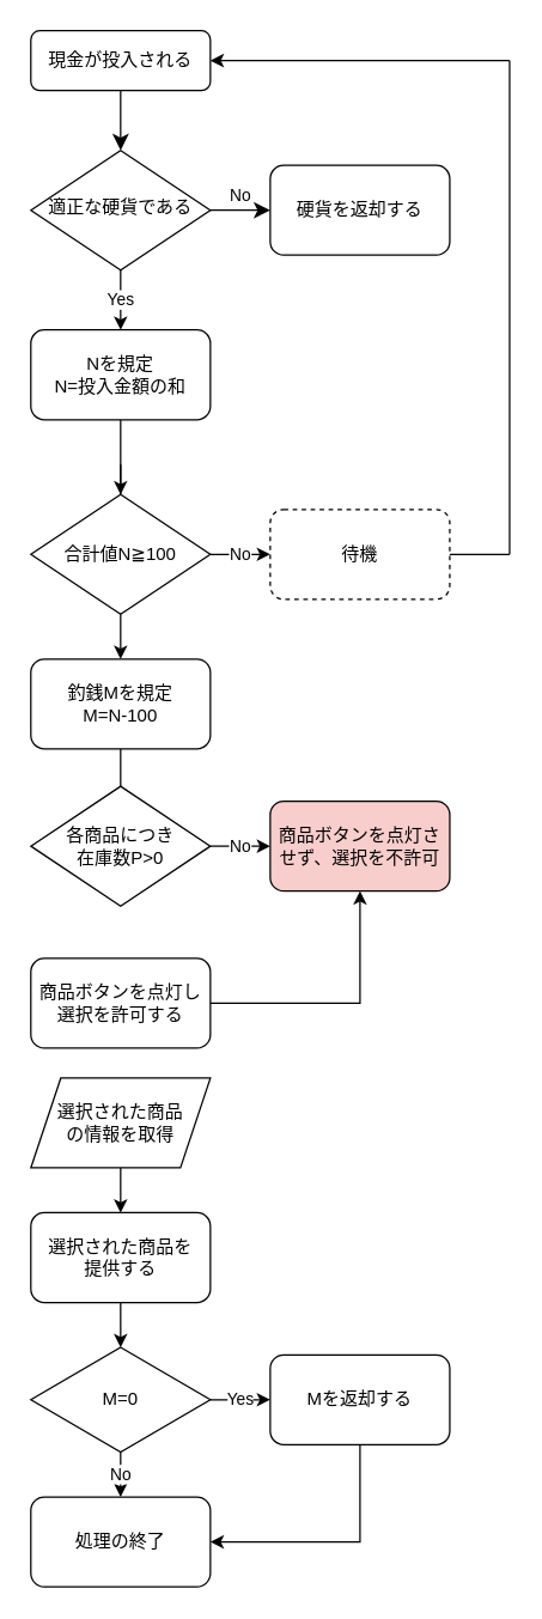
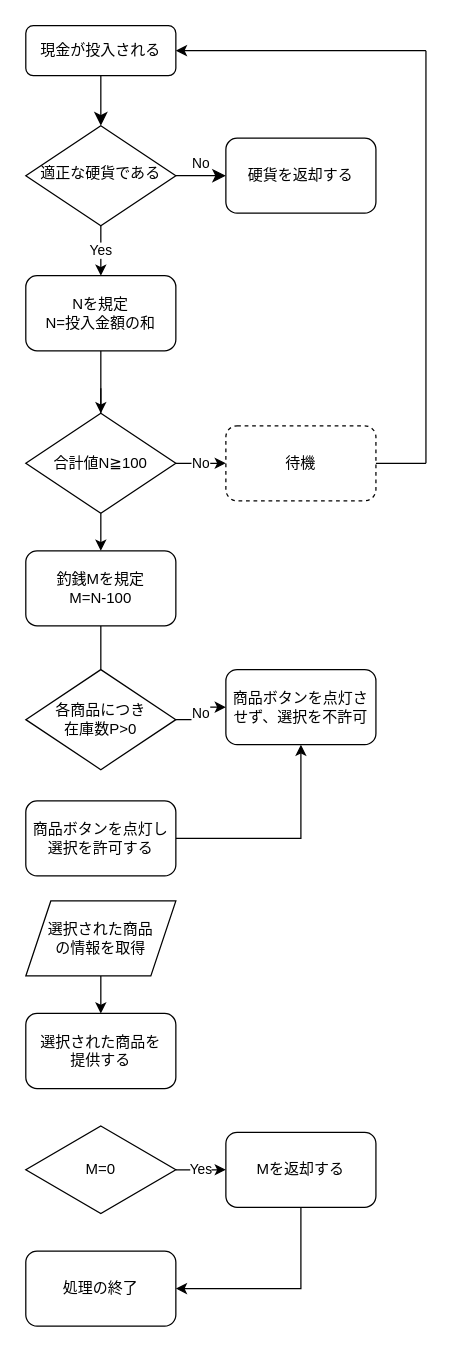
- <mxCell id="14" value="各商品につき&lt;br&gt;在庫数P&amp;gt;0" style="rhombus;whiteSpace=wrap;html=1;" vertex="1" parent="1"><mxGeometry x="20" y="525" width="120" height="80" as="geometry" /></mxCell>
+ <mxCell id="14" value="各商品につき&lt;br&gt;在庫数P&amp;gt;0" style="rhombus;whiteSpace=wrap;html=1;" vertex="1" parent="1"><mxGeometry x="20" y="535" width="120" height="80" as="geometry" /></mxCell>
- <mxCell id="15" value="商品ボタンを点灯させず、選択を不許可" style="rounded=1;whiteSpace=wrap;html=1;fillColor=#f8cecc;" vertex="1" parent="1"><mxGeometry x="180" y="535" width="120" height="60" as="geometry" /></mxCell>
+ <mxCell id="15" value="商品ボタンを点灯させず、選択を不許可" style="rounded=1;whiteSpace=wrap;html=1;" vertex="1" parent="1"><mxGeometry x="180" y="535" width="120" height="60" as="geometry" /></mxCell>
- <mxCell id="30" value="" style="edgeStyle=orthogonalEdgeStyle;rounded=0;orthogonalLoop=1;jettySize=auto;html=1;endArrow=classic;endFill=1;" edge="1" parent="1" source="31" target="35"><mxGeometry relative="1" as="geometry" /></mxCell>
- <mxCell id="34" value="No" style="edgeStyle=orthogonalEdgeStyle;rounded=0;orthogonalLoop=1;jettySize=auto;html=1;endArrow=classic;endFill=1;" edge="1" parent="1" source="35" target="32"><mxGeometry relative="1" as="geometry" /></mxCell>
